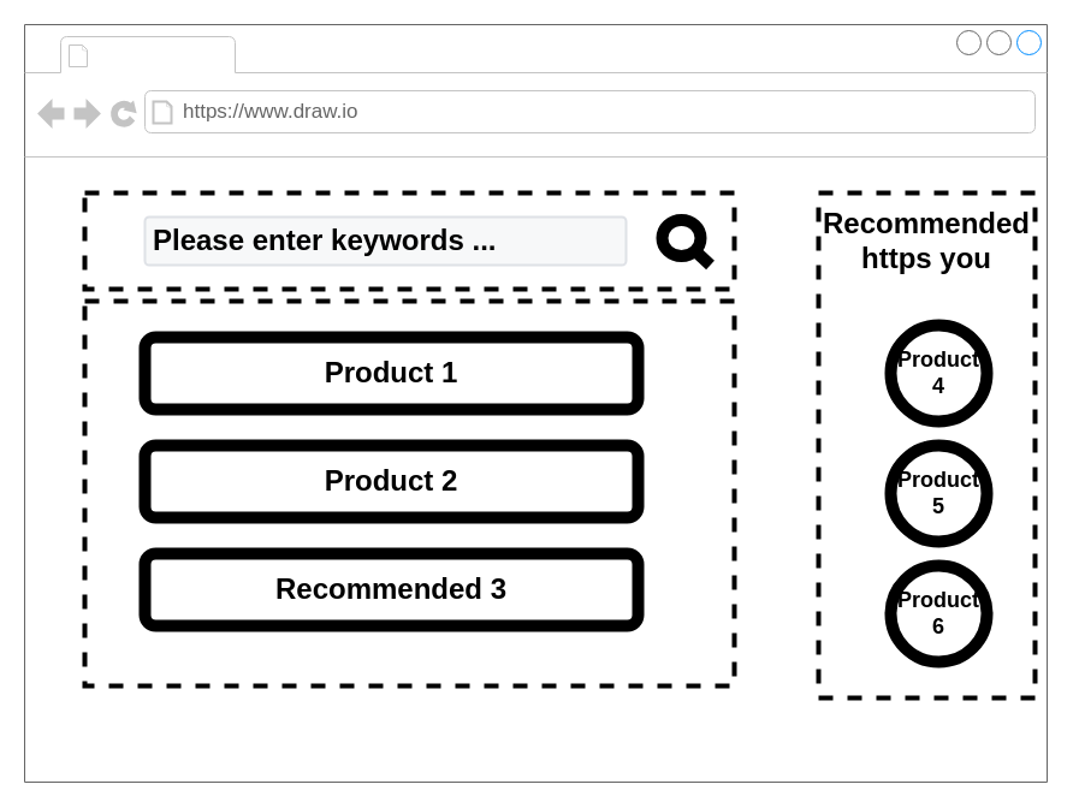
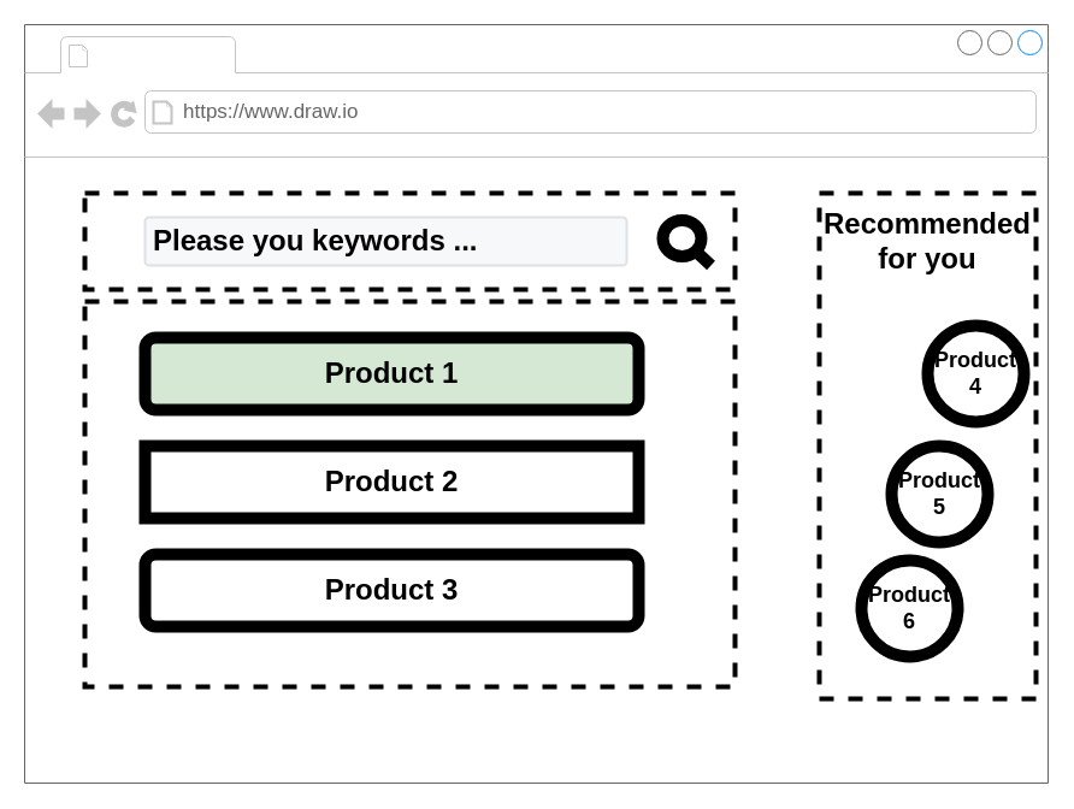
- <mxCell id="8" value="&lt;font color=&quot;#000000&quot;&gt;&lt;span style=&quot;font-size: 24px&quot;&gt;&lt;b&gt;Please enter keywords ...&lt;/b&gt;&lt;/span&gt;&lt;/font&gt;" style="rounded=1;arcSize=9;fillColor=#F7F8F9;align=left;spacingLeft=5;strokeColor=#DEE1E6;html=1;strokeWidth=2;fontSize=12" vertex="1" parent="2"><mxGeometry x="100" y="160" width="400" height="40" as="geometry" /></mxCell>
+ <mxCell id="8" value="&lt;font color=&quot;#000000&quot;&gt;&lt;span style=&quot;font-size: 24px&quot;&gt;&lt;b&gt;Please you keywords ...&lt;/b&gt;&lt;/span&gt;&lt;/font&gt;" style="rounded=1;arcSize=9;fillColor=#F7F8F9;align=left;spacingLeft=5;strokeColor=#DEE1E6;html=1;strokeWidth=2;fontSize=12" vertex="1" parent="2"><mxGeometry x="100" y="160" width="400" height="40" as="geometry" /></mxCell>
- <mxCell id="16" value="&lt;b&gt;&lt;font style=&quot;font-size: 24px&quot;&gt;Recommended https you&lt;/font&gt;&lt;/b&gt;" style="text;html=1;strokeColor=none;fillColor=none;align=center;verticalAlign=middle;whiteSpace=wrap;rounded=0;" vertex="1" parent="2"><mxGeometry x="660" y="145" width="180" height="70" as="geometry" /></mxCell>
+ <mxCell id="16" value="&lt;b&gt;&lt;font style=&quot;font-size: 24px&quot;&gt;Recommended for you&lt;/font&gt;&lt;/b&gt;" style="text;html=1;strokeColor=none;fillColor=none;align=center;verticalAlign=middle;whiteSpace=wrap;rounded=0;" vertex="1" parent="2"><mxGeometry x="660" y="145" width="180" height="70" as="geometry" /></mxCell>
- <mxCell id="10" value="&lt;b&gt;&lt;font style=&quot;font-size: 24px&quot;&gt;Product 1&lt;/font&gt;&lt;/b&gt;" style="rounded=1;whiteSpace=wrap;html=1;strokeWidth=10;" vertex="1" parent="2"><mxGeometry x="100" y="260" width="410" height="60" as="geometry" /></mxCell>
+ <mxCell id="10" value="&lt;b&gt;&lt;font style=&quot;font-size: 24px&quot;&gt;Product 1&lt;/font&gt;&lt;/b&gt;" style="rounded=1;whiteSpace=wrap;html=1;strokeWidth=10;fillColor=#d5e8d4;" vertex="1" parent="2"><mxGeometry x="100" y="260" width="410" height="60" as="geometry" /></mxCell>
- <mxCell id="13" value="&lt;font style=&quot;font-size: 18px&quot;&gt;&lt;b&gt;Product&lt;br&gt;4&lt;/b&gt;&lt;/font&gt;" style="ellipse;whiteSpace=wrap;html=1;aspect=fixed;strokeWidth=10;" vertex="1" parent="2"><mxGeometry x="720" y="250" width="80" height="80" as="geometry" /></mxCell>
+ <mxCell id="13" value="&lt;font style=&quot;font-size: 18px&quot;&gt;&lt;b&gt;Product&lt;br&gt;4&lt;/b&gt;&lt;/font&gt;" style="ellipse;whiteSpace=wrap;html=1;aspect=fixed;strokeWidth=10;" vertex="1" parent="2"><mxGeometry x="750" y="250" width="80" height="80" as="geometry" /></mxCell>
- <mxCell id="11" value="&lt;span&gt;&lt;b&gt;&lt;font style=&quot;font-size: 24px&quot;&gt;Product 2&lt;/font&gt;&lt;/b&gt;&lt;/span&gt;" style="rounded=1;whiteSpace=wrap;html=1;strokeWidth=10;" vertex="1" parent="2"><mxGeometry x="100" y="350" width="410" height="60" as="geometry" /></mxCell>
+ <mxCell id="11" value="&lt;span&gt;&lt;b&gt;&lt;font style=&quot;font-size: 24px&quot;&gt;Product 2&lt;/font&gt;&lt;/b&gt;&lt;/span&gt;" style="whiteSpace=wrap;html=1;strokeWidth=10;rounded=0;" vertex="1" parent="2"><mxGeometry x="100" y="350" width="410" height="60" as="geometry" /></mxCell>
- <mxCell id="12" value="&lt;span&gt;&lt;b&gt;&lt;font style=&quot;font-size: 24px&quot;&gt;Recommended 3&lt;/font&gt;&lt;/b&gt;&lt;/span&gt;" style="rounded=1;whiteSpace=wrap;html=1;strokeWidth=10;" vertex="1" parent="2"><mxGeometry x="100" y="440" width="410" height="60" as="geometry" /></mxCell>
+ <mxCell id="12" value="&lt;span&gt;&lt;b&gt;&lt;font style=&quot;font-size: 24px&quot;&gt;Product 3&lt;/font&gt;&lt;/b&gt;&lt;/span&gt;" style="rounded=1;whiteSpace=wrap;html=1;strokeWidth=10;" vertex="1" parent="2"><mxGeometry x="100" y="440" width="410" height="60" as="geometry" /></mxCell>
- <mxCell id="15" value="&lt;span style=&quot;font-size: 18px&quot;&gt;&lt;b&gt;Product&lt;br&gt;6&lt;/b&gt;&lt;/span&gt;" style="ellipse;whiteSpace=wrap;html=1;aspect=fixed;strokeWidth=10;" vertex="1" parent="2"><mxGeometry x="720" y="450" width="80" height="80" as="geometry" /></mxCell>
+ <mxCell id="15" value="&lt;span style=&quot;font-size: 18px&quot;&gt;&lt;b&gt;Product&lt;br&gt;6&lt;/b&gt;&lt;/span&gt;" style="ellipse;whiteSpace=wrap;html=1;aspect=fixed;strokeWidth=10;" vertex="1" parent="2"><mxGeometry x="695" y="445" width="80" height="80" as="geometry" /></mxCell>
